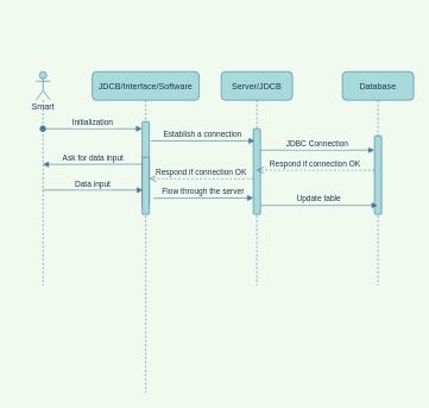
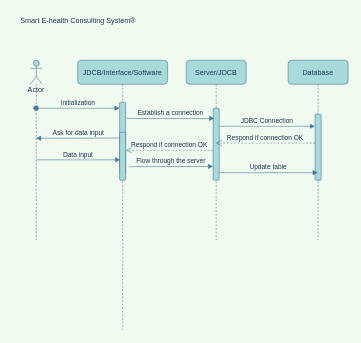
+ <mxCell id="14" value="Smart E-health Consulting System®" style="text;html=1;strokeColor=none;fillColor=none;align=center;verticalAlign=middle;whiteSpace=wrap;rounded=1;fontColor=#1D3557;" parent="1" vertex="1"><mxGeometry x="20" width="220" height="30" as="geometry" y="20" /></mxCell>
- <mxCell id="15" value="Smart" style="shape=umlLifeline;participant=umlActor;perimeter=lifelinePerimeter;whiteSpace=wrap;html=1;container=1;collapsible=0;recursiveResize=0;verticalAlign=top;spacingTop=36;outlineConnect=0;rounded=1;fontColor=#1D3557;strokeColor=#457B9D;fillColor=#A8DADC;" parent="1" vertex="1"><mxGeometry x="50" y="100" width="20" height="300" as="geometry" /></mxCell>
+ <mxCell id="15" value="Actor" style="shape=umlLifeline;participant=umlActor;perimeter=lifelinePerimeter;whiteSpace=wrap;html=1;container=1;collapsible=0;recursiveResize=0;verticalAlign=top;spacingTop=36;outlineConnect=0;rounded=1;fontColor=#1D3557;strokeColor=#457B9D;fillColor=#A8DADC;" parent="1" vertex="1"><mxGeometry x="50" y="100" width="20" height="300" as="geometry" /></mxCell>
